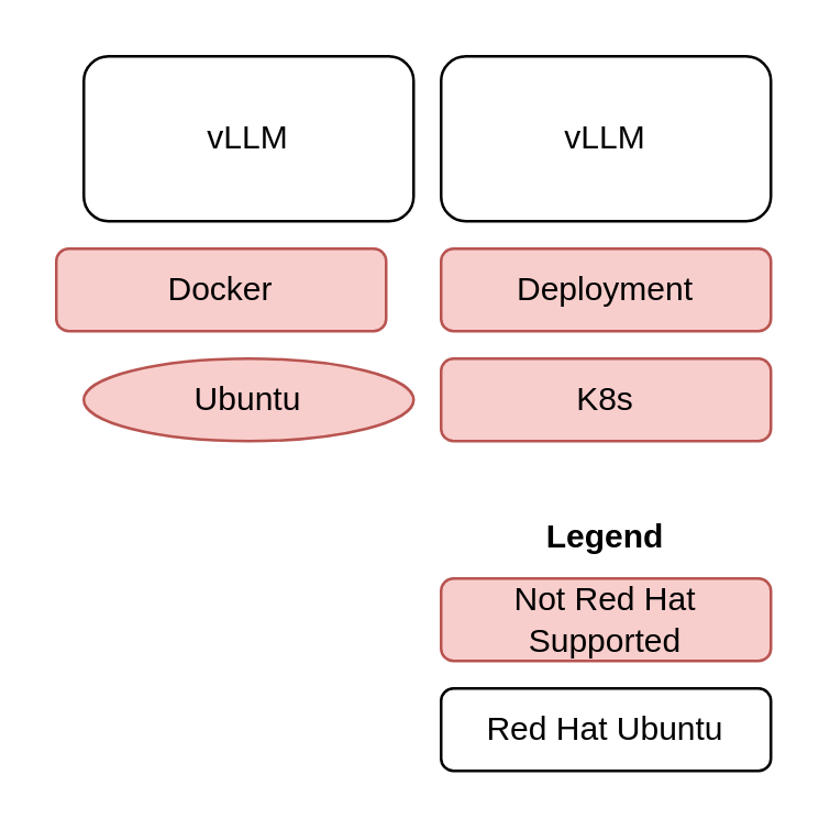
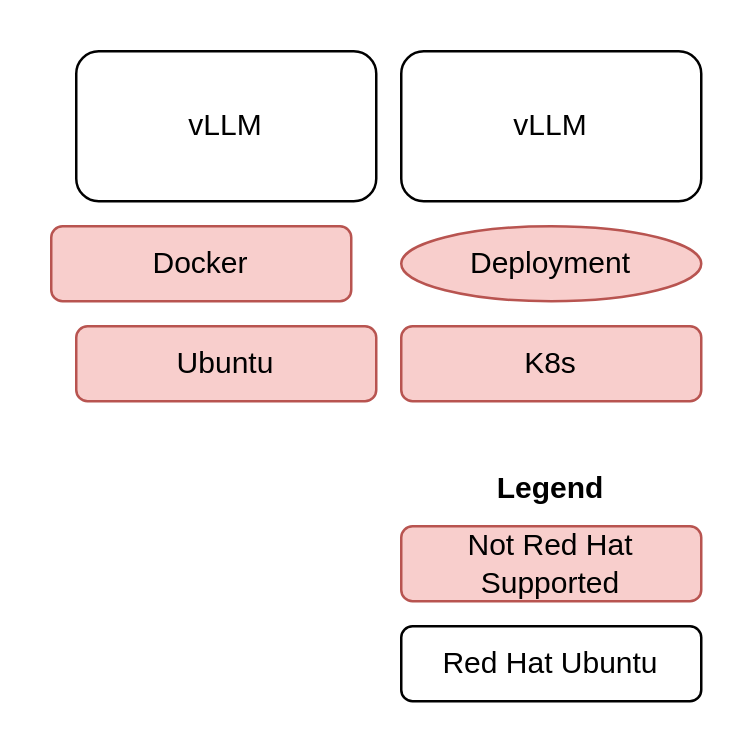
- <mxCell id="6" value="Deployment" style="rounded=1;whiteSpace=wrap;html=1;fillColor=#f8cecc;strokeColor=#b85450;" vertex="1" parent="1"><mxGeometry x="160" y="90" width="120" height="30" as="geometry" /></mxCell>
+ <mxCell id="6" value="Deployment" style="ellipse;whiteSpace=wrap;html=1;fillColor=#f8cecc;strokeColor=#b85450;" vertex="1" parent="1"><mxGeometry x="160" y="90" width="120" height="30" as="geometry" /></mxCell>
- <mxCell id="2" value="Ubuntu" style="ellipse;whiteSpace=wrap;html=1;fillColor=#f8cecc;strokeColor=#b85450;" vertex="1" parent="1"><mxGeometry x="30" y="130" width="120" height="30" as="geometry" /></mxCell>
+ <mxCell id="2" value="Ubuntu" style="rounded=1;whiteSpace=wrap;html=1;fillColor=#f8cecc;strokeColor=#b85450;" vertex="1" parent="1"><mxGeometry x="30" y="130" width="120" height="30" as="geometry" /></mxCell>
